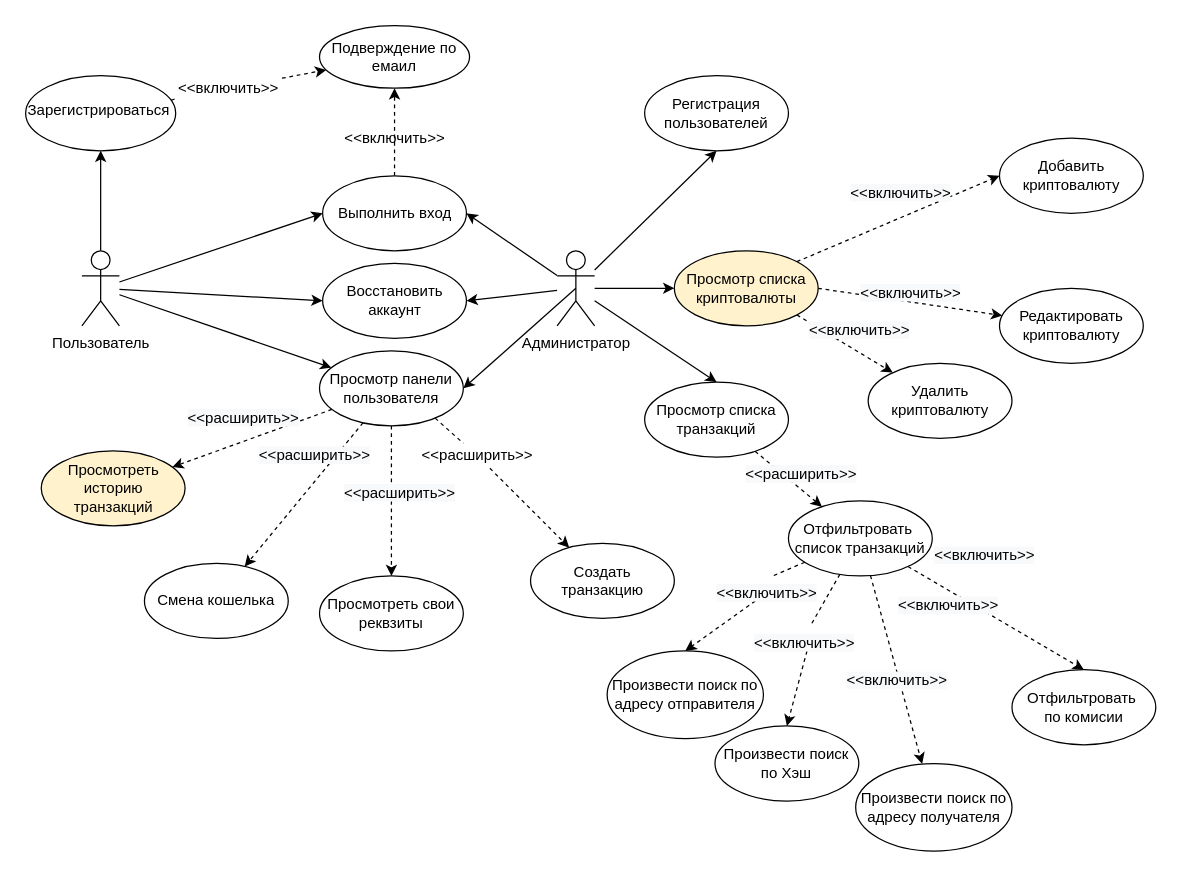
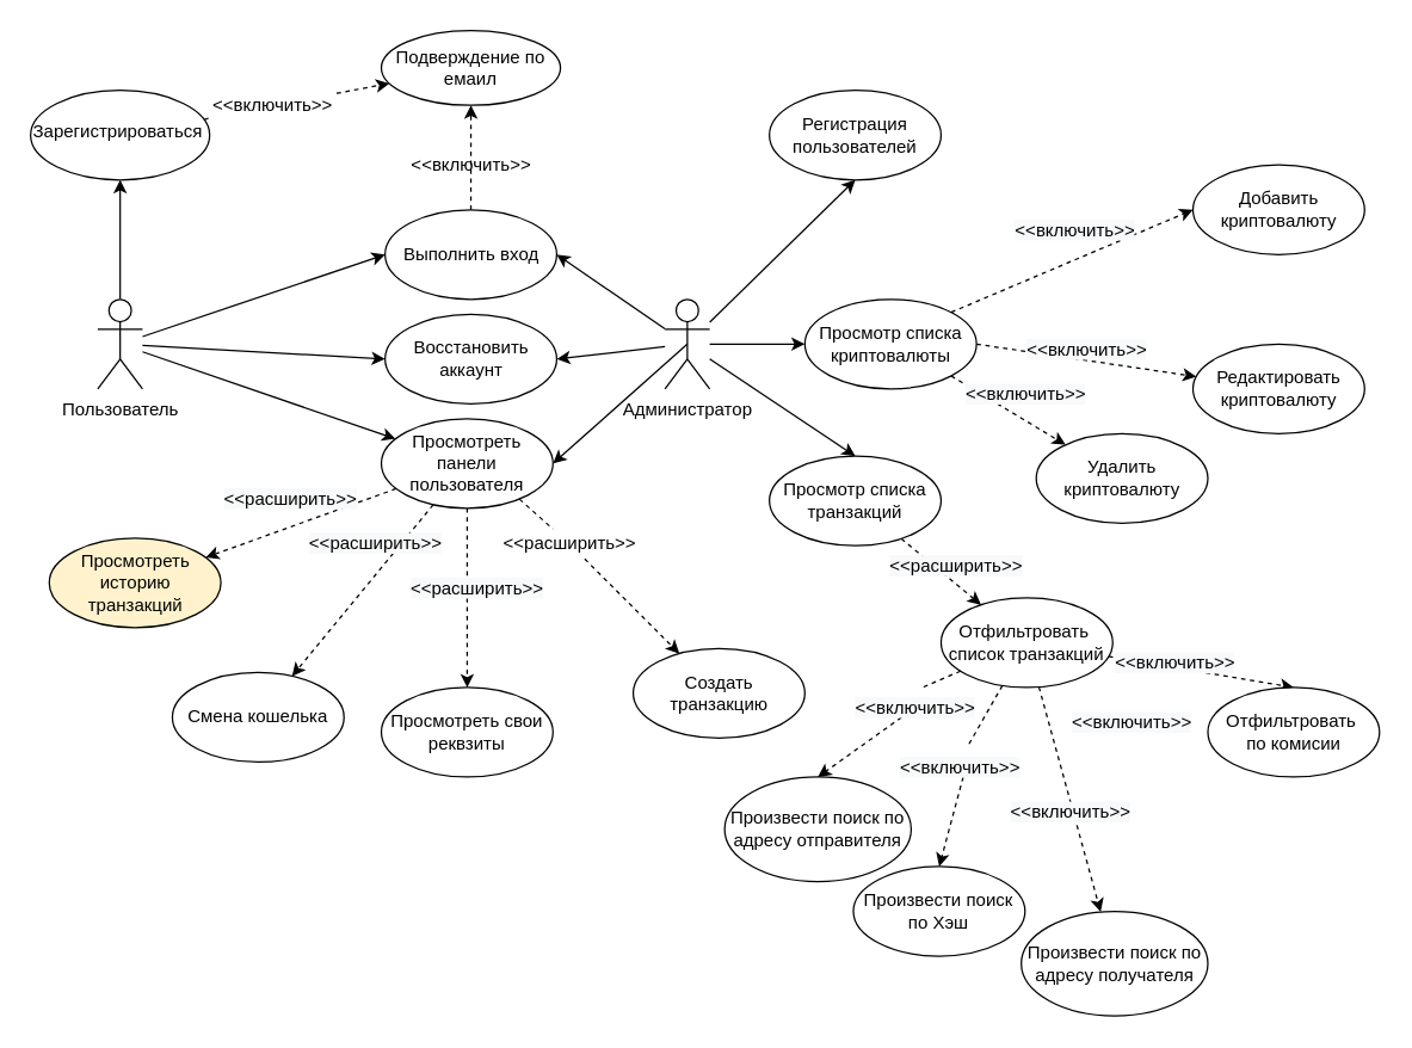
- <mxCell id="37" value="Просмотр списка криптовалюты" style="ellipse;whiteSpace=wrap;html=1;fillColor=#fff2cc;" parent="1" vertex="1"><mxGeometry x="538.75" y="200" width="115" height="60" as="geometry" /></mxCell>
+ <mxCell id="37" value="Просмотр списка криптовалюты" style="ellipse;whiteSpace=wrap;html=1;" parent="1" vertex="1"><mxGeometry x="538.75" y="200" width="115" height="60" as="geometry" /></mxCell>
- <mxCell id="26" value="Просмотр панели пользователя" style="ellipse;whiteSpace=wrap;html=1;" parent="1" vertex="1"><mxGeometry x="255" y="280" width="115" height="60" as="geometry" /></mxCell>
+ <mxCell id="26" value="Просмотреть панели пользователя" style="ellipse;whiteSpace=wrap;html=1;" parent="1" vertex="1"><mxGeometry x="255" y="280" width="115" height="60" as="geometry" /></mxCell>
- <mxCell id="57" value="Отфильтровать&amp;nbsp;&lt;br&gt;по комисии" style="ellipse;whiteSpace=wrap;html=1;" vertex="1" parent="1"><mxGeometry x="808.75" y="535" width="115" height="60" as="geometry" /></mxCell>
+ <mxCell id="57" value="Отфильтровать&amp;nbsp;&lt;br&gt;по комисии" style="ellipse;whiteSpace=wrap;html=1;" vertex="1" parent="1"><mxGeometry x="808.75" y="460" width="115" height="60" as="geometry" /></mxCell>
